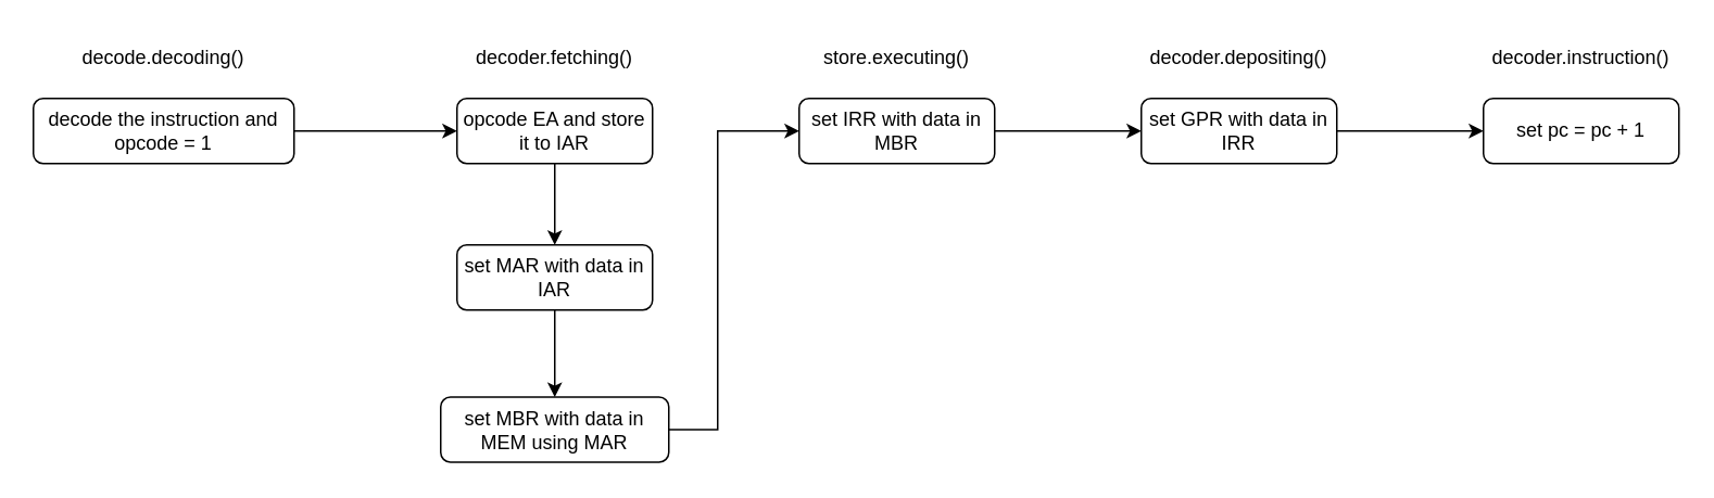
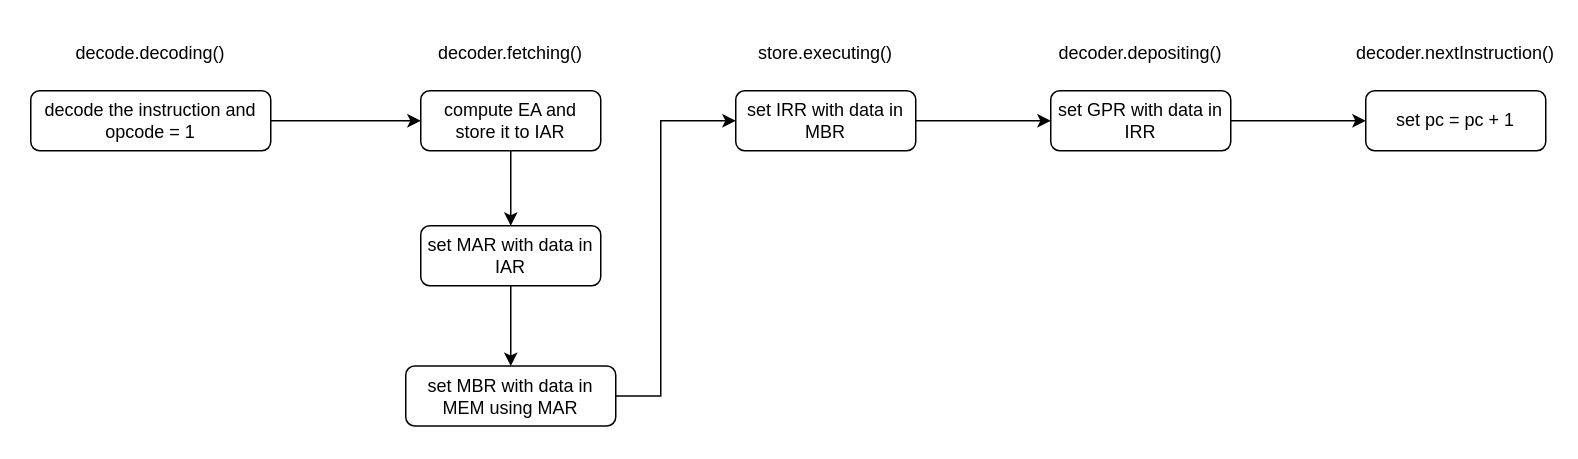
- <mxCell id="19" value="decoder.instruction()" style="text;html=1;strokeColor=none;fillColor=none;align=center;verticalAlign=middle;whiteSpace=wrap;rounded=0;" parent="1" vertex="1"><mxGeometry x="910" y="20" width="120" height="30" as="geometry" /></mxCell>
+ <mxCell id="19" value="decoder.nextInstruction()" style="text;html=1;strokeColor=none;fillColor=none;align=center;verticalAlign=middle;whiteSpace=wrap;rounded=0;" parent="1" vertex="1"><mxGeometry x="910" y="20" width="120" height="30" as="geometry" /></mxCell>
- <mxCell id="5" value="opcode EA and store it to IAR" style="rounded=1;whiteSpace=wrap;html=1;fontSize=12;glass=0;strokeWidth=1;shadow=0;" parent="1" vertex="1"><mxGeometry x="280" y="60" width="120" height="40" as="geometry" /></mxCell>
+ <mxCell id="5" value="compute EA and store it to IAR" style="rounded=1;whiteSpace=wrap;html=1;fontSize=12;glass=0;strokeWidth=1;shadow=0;" parent="1" vertex="1"><mxGeometry x="280" y="60" width="120" height="40" as="geometry" /></mxCell>
